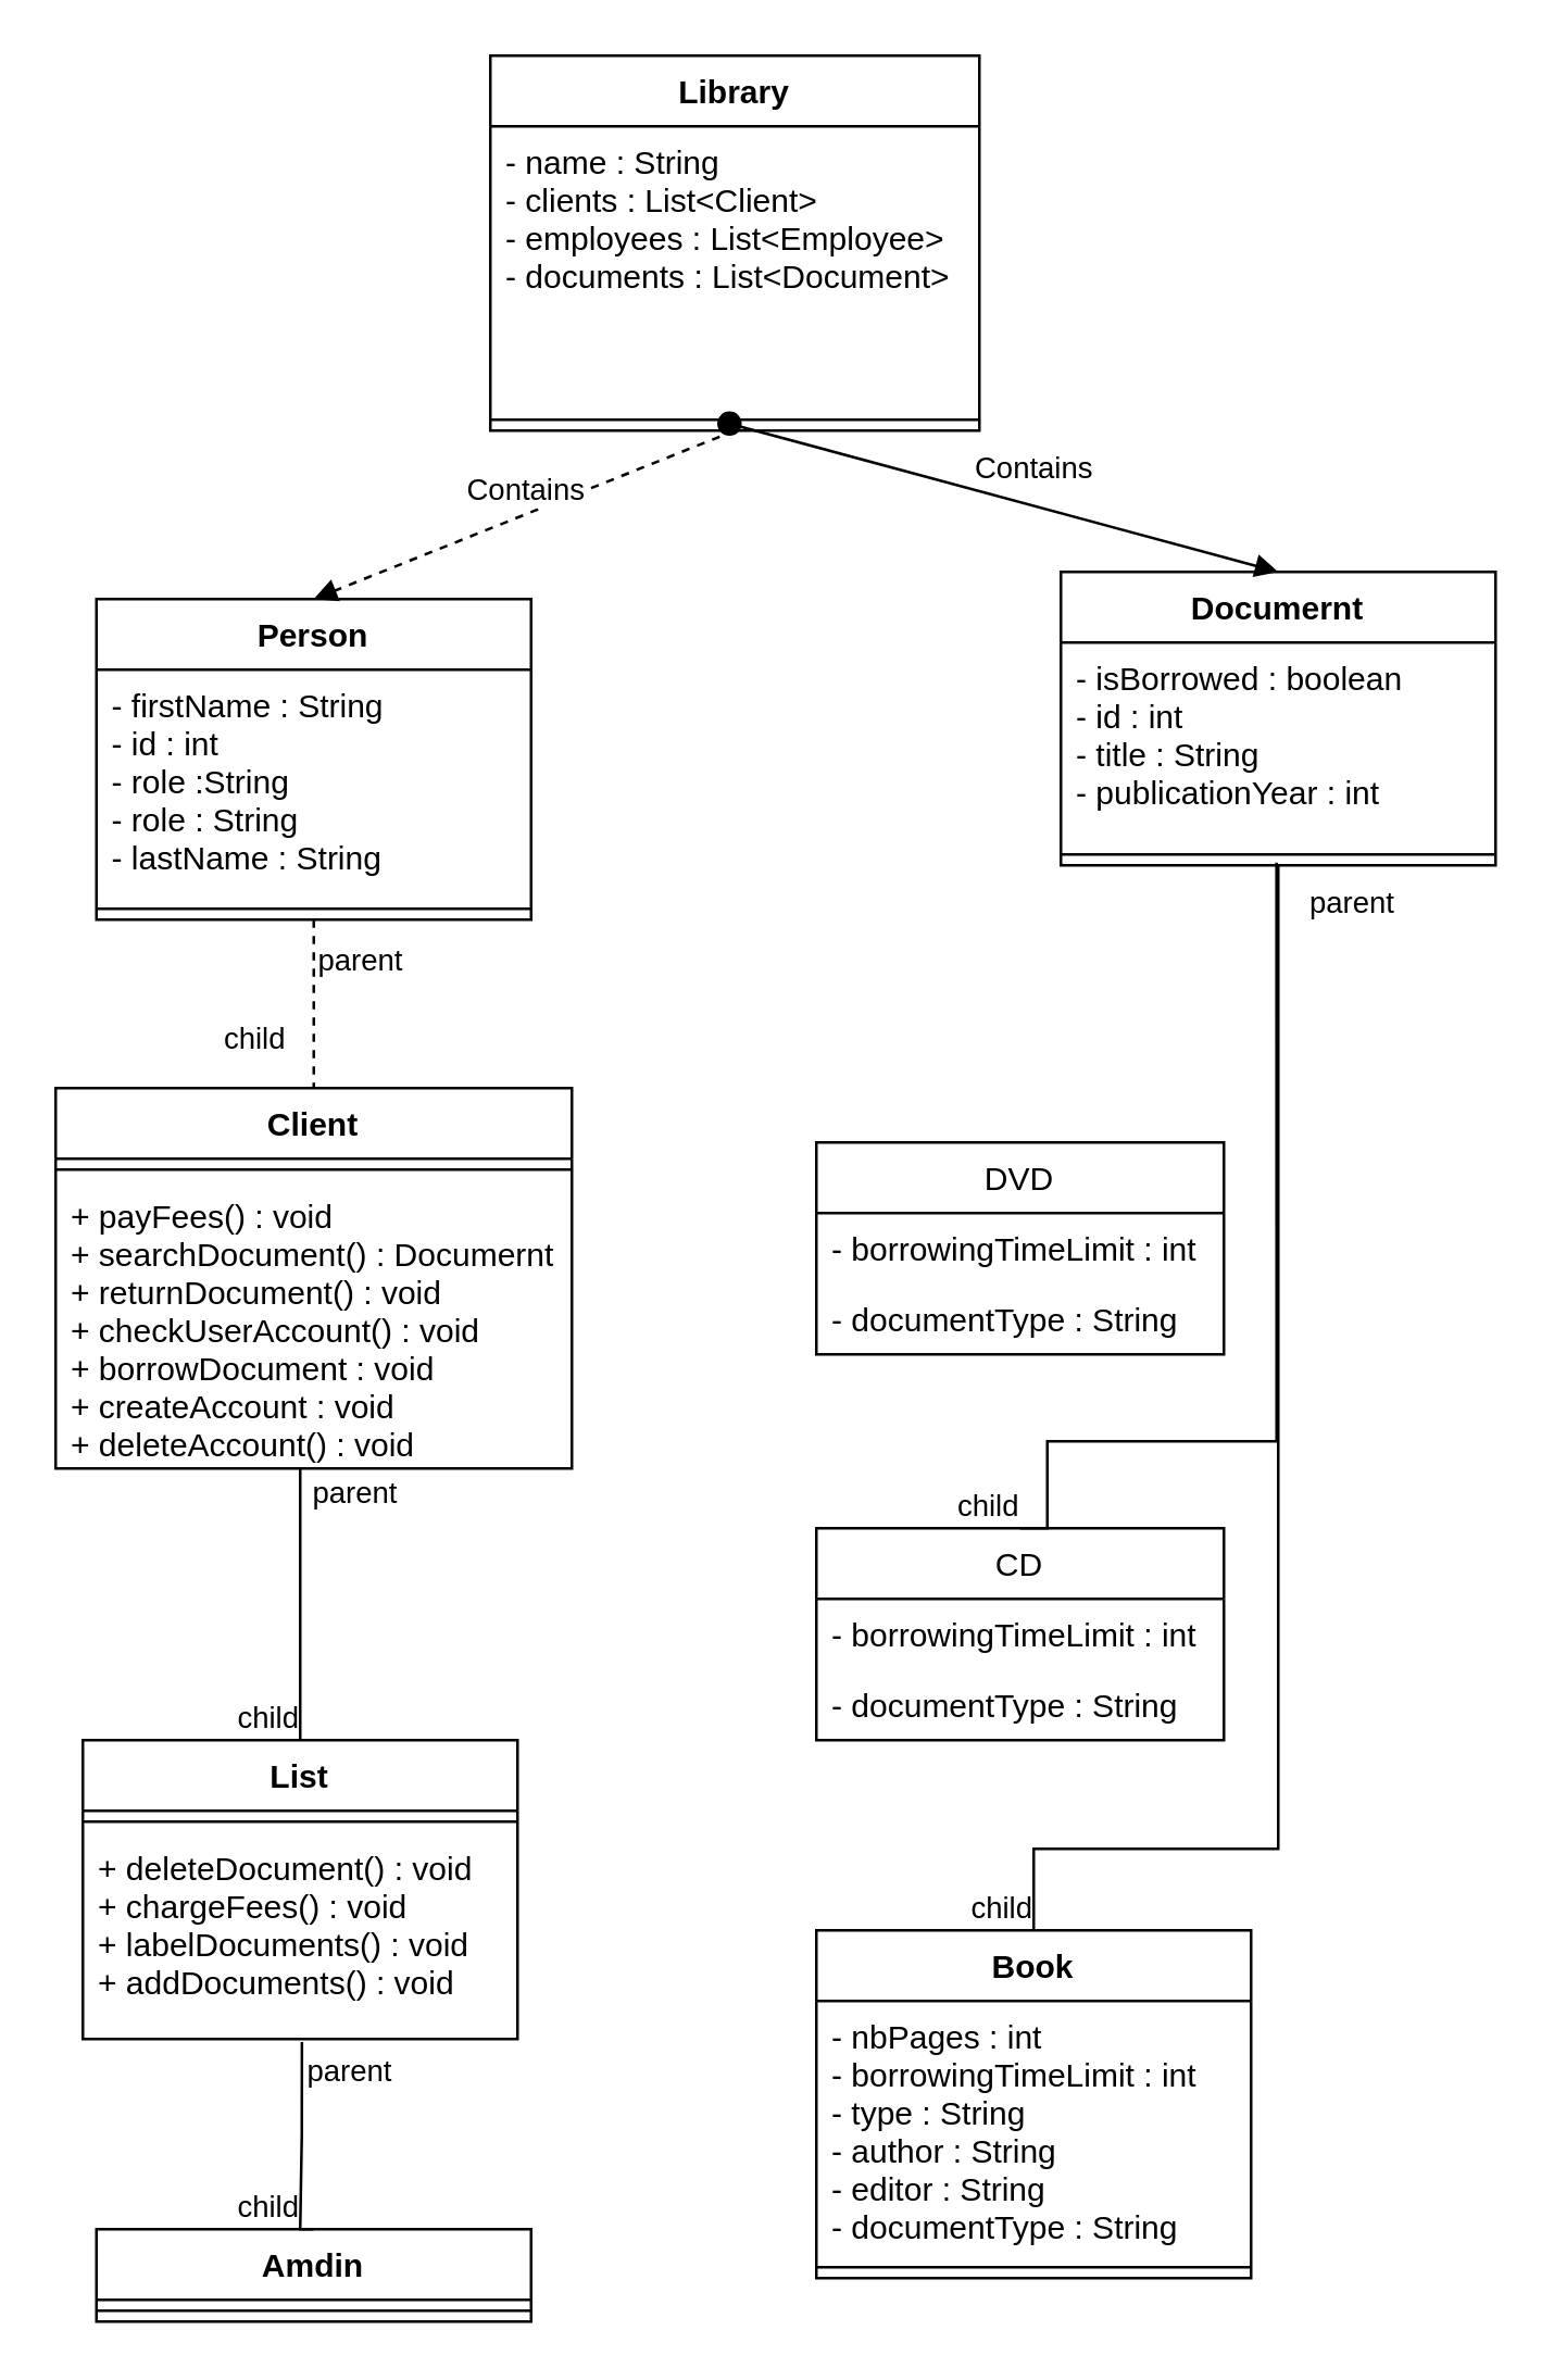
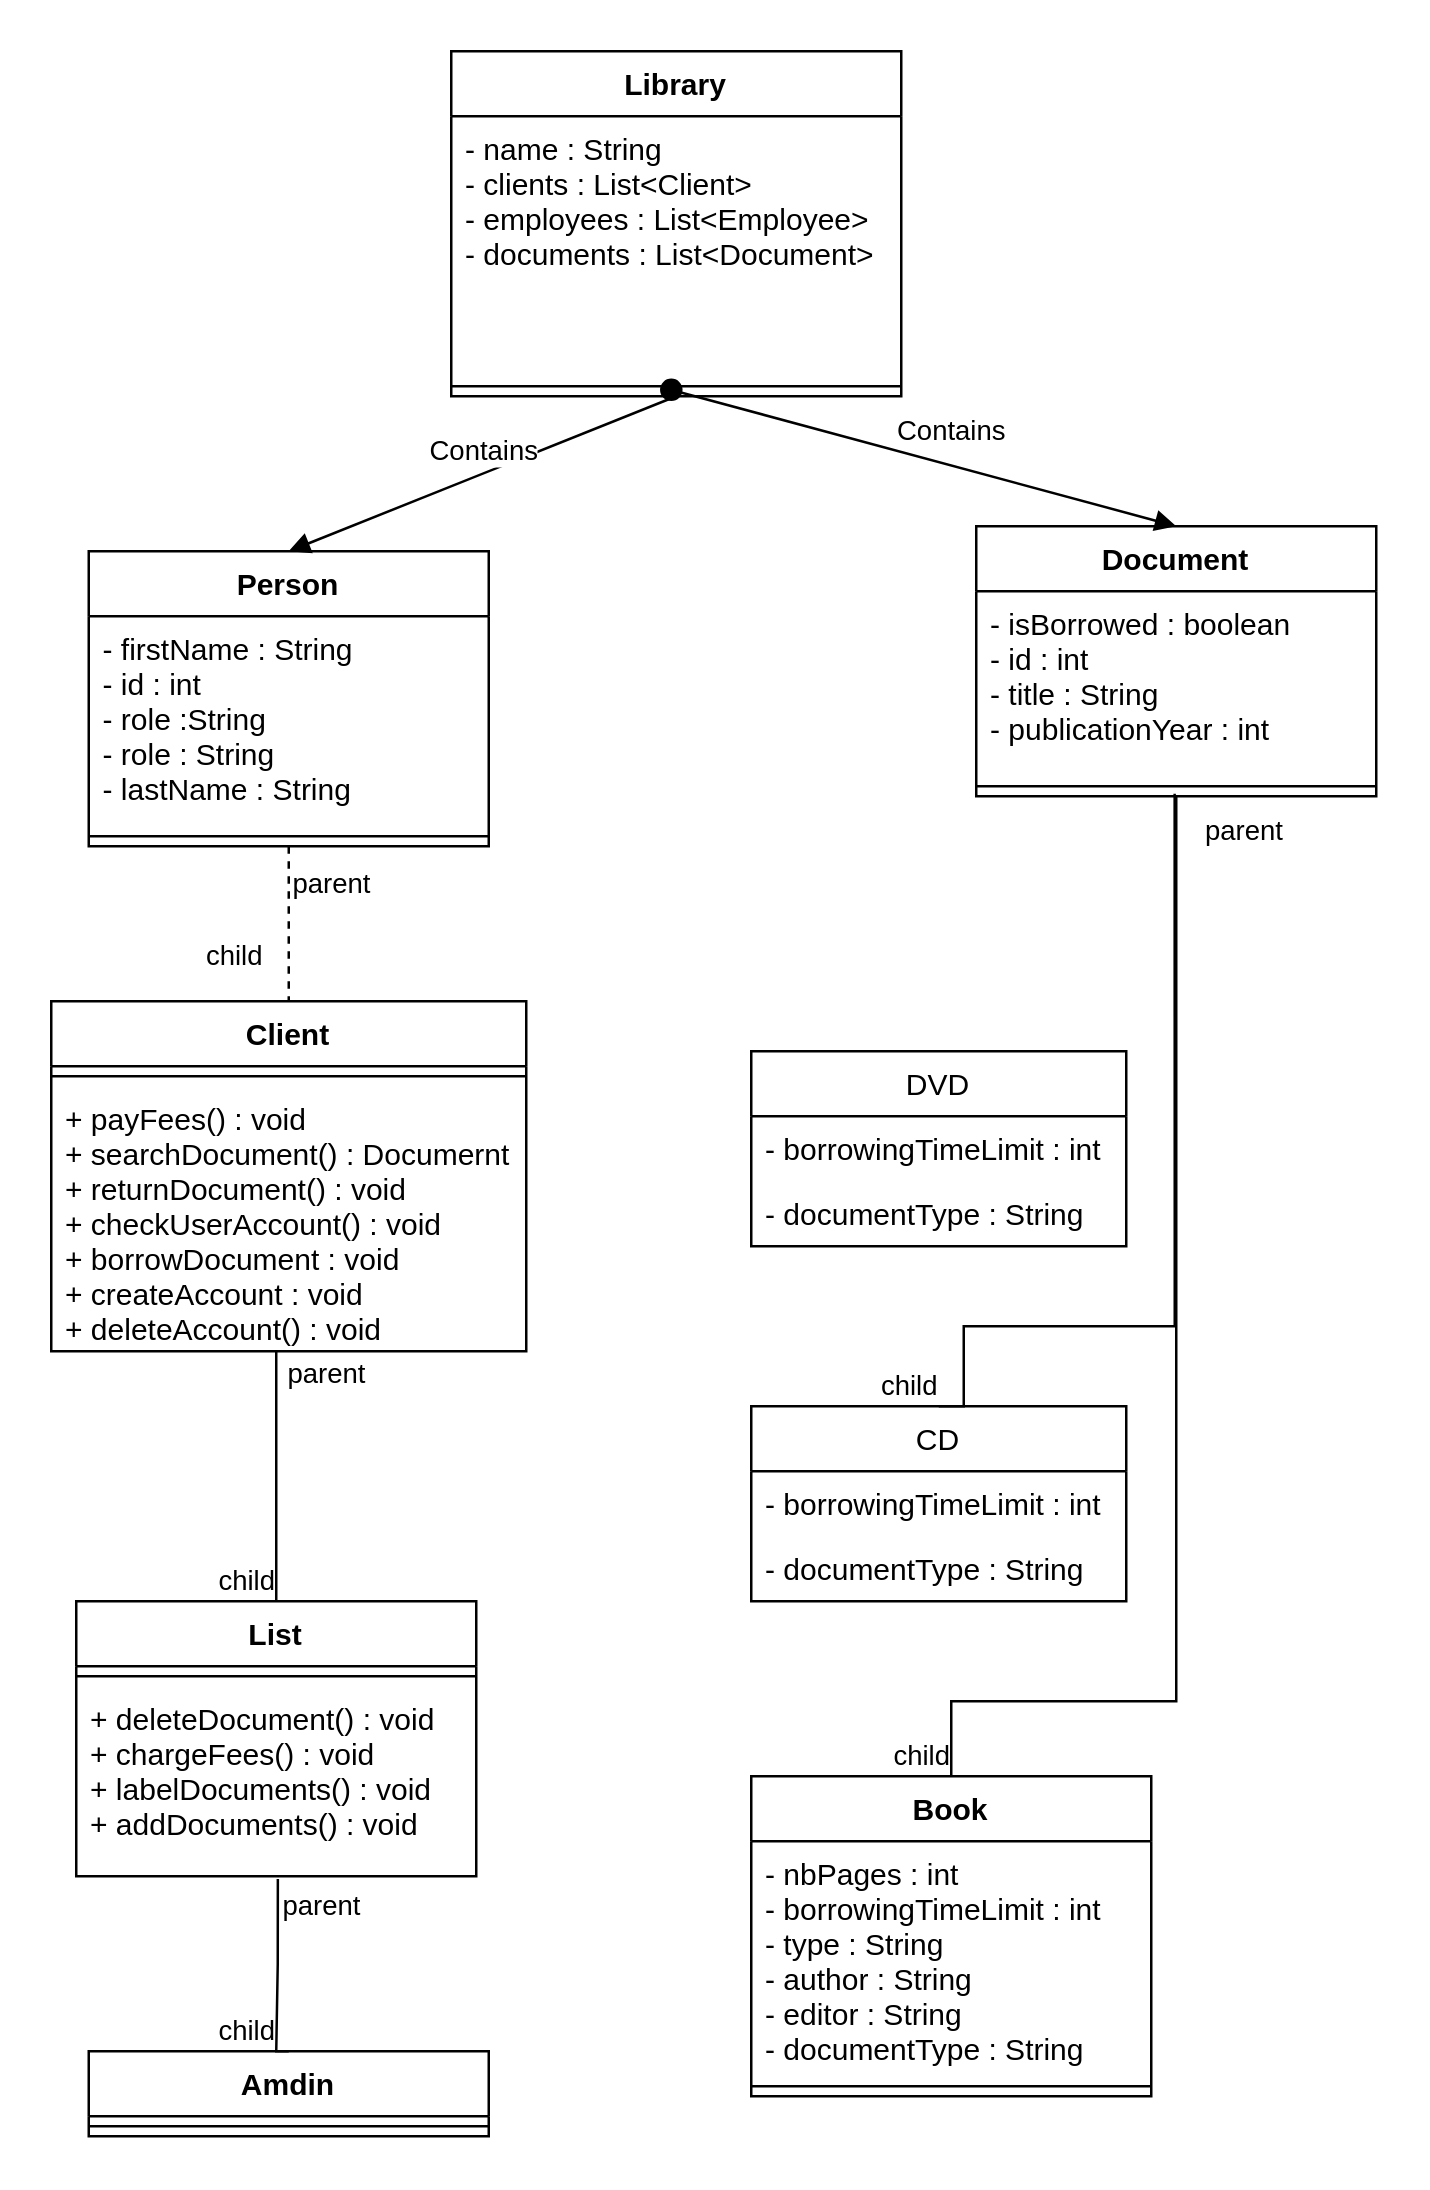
- <mxCell id="42" value="Contains" style="html=1;verticalAlign=bottom;endArrow=block;rounded=0;entryX=0.5;entryY=0;entryDx=0;entryDy=0;exitX=0.5;exitY=1;exitDx=0;exitDy=0;dashed=1;" edge="1" parent="1" source="39" target="2"><mxGeometry width="80" relative="1" as="geometry"><mxPoint x="220" y="210" as="sourcePoint" /><mxPoint x="300" y="210" as="targetPoint" /></mxGeometry></mxCell>
+ <mxCell id="42" value="Contains" style="html=1;verticalAlign=bottom;endArrow=block;rounded=0;entryX=0.5;entryY=0;entryDx=0;entryDy=0;exitX=0.5;exitY=1;exitDx=0;exitDy=0;" edge="1" parent="1" source="39" target="2"><mxGeometry width="80" relative="1" as="geometry"><mxPoint x="220" y="210" as="sourcePoint" /><mxPoint x="300" y="210" as="targetPoint" /></mxGeometry></mxCell>
- <mxCell id="22" value="Documernt" style="swimlane;fontStyle=1;align=center;verticalAlign=top;childLayout=stackLayout;horizontal=1;startSize=26;horizontalStack=0;resizeParent=1;resizeParentMax=0;resizeLast=0;collapsible=1;marginBottom=0;" vertex="1" parent="1"><mxGeometry x="390" y="210" width="160" height="108" as="geometry" /></mxCell>
+ <mxCell id="22" value="Document" style="swimlane;fontStyle=1;align=center;verticalAlign=top;childLayout=stackLayout;horizontal=1;startSize=26;horizontalStack=0;resizeParent=1;resizeParentMax=0;resizeLast=0;collapsible=1;marginBottom=0;" vertex="1" parent="1"><mxGeometry x="390" y="210" width="160" height="108" as="geometry" /></mxCell>
